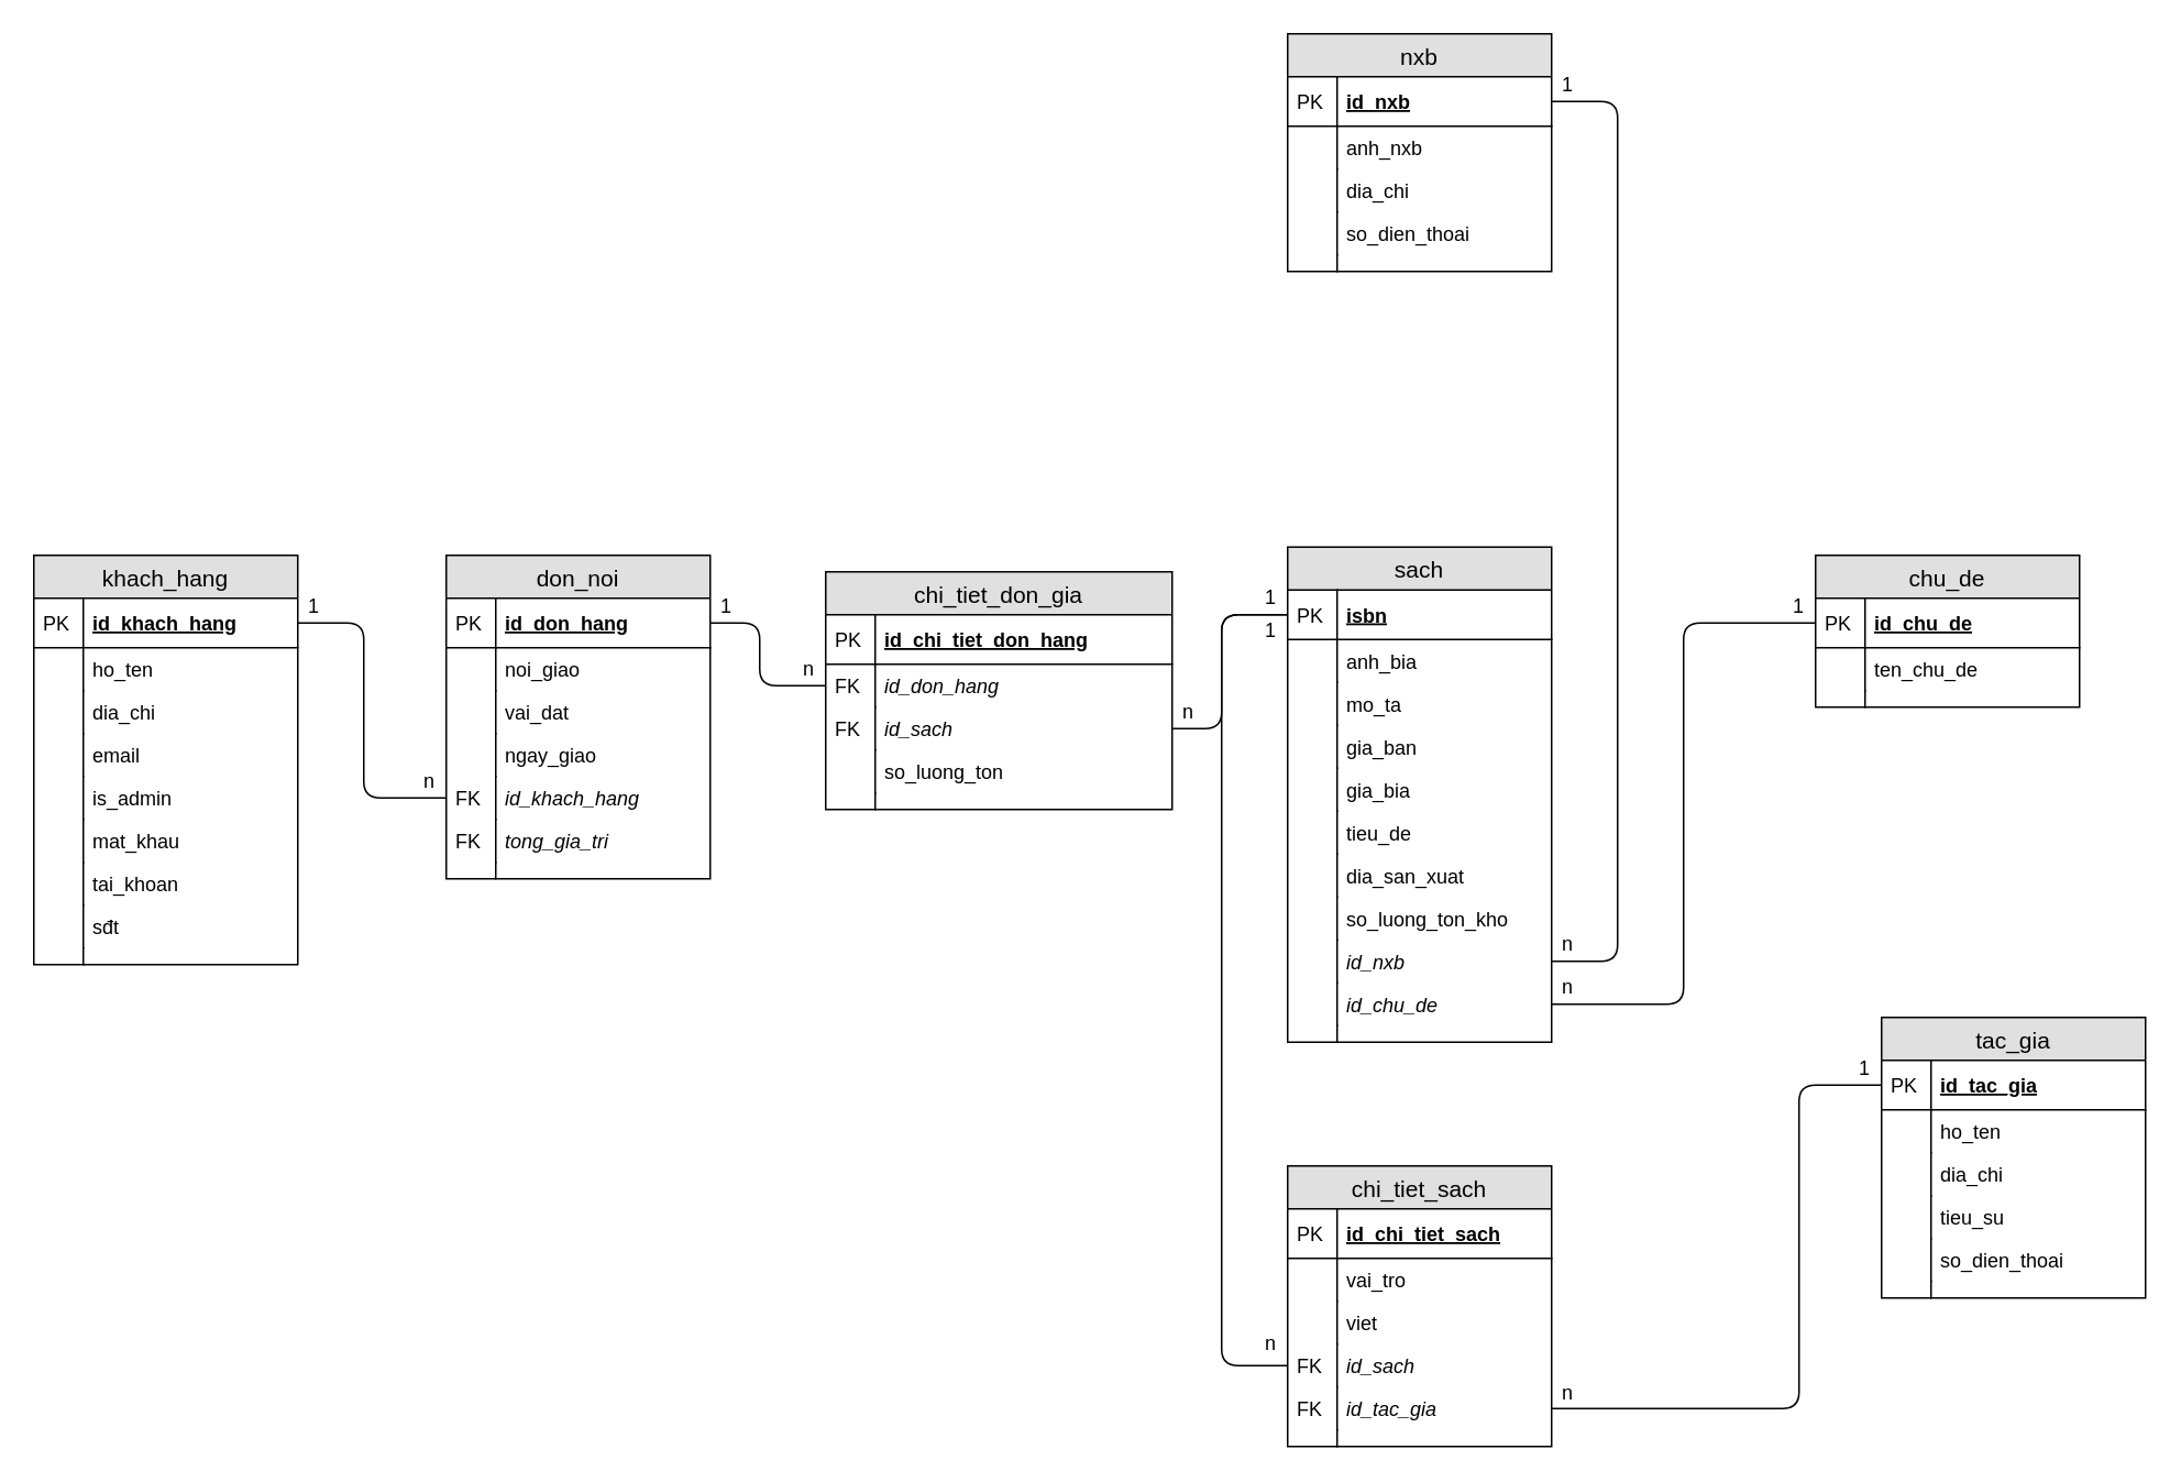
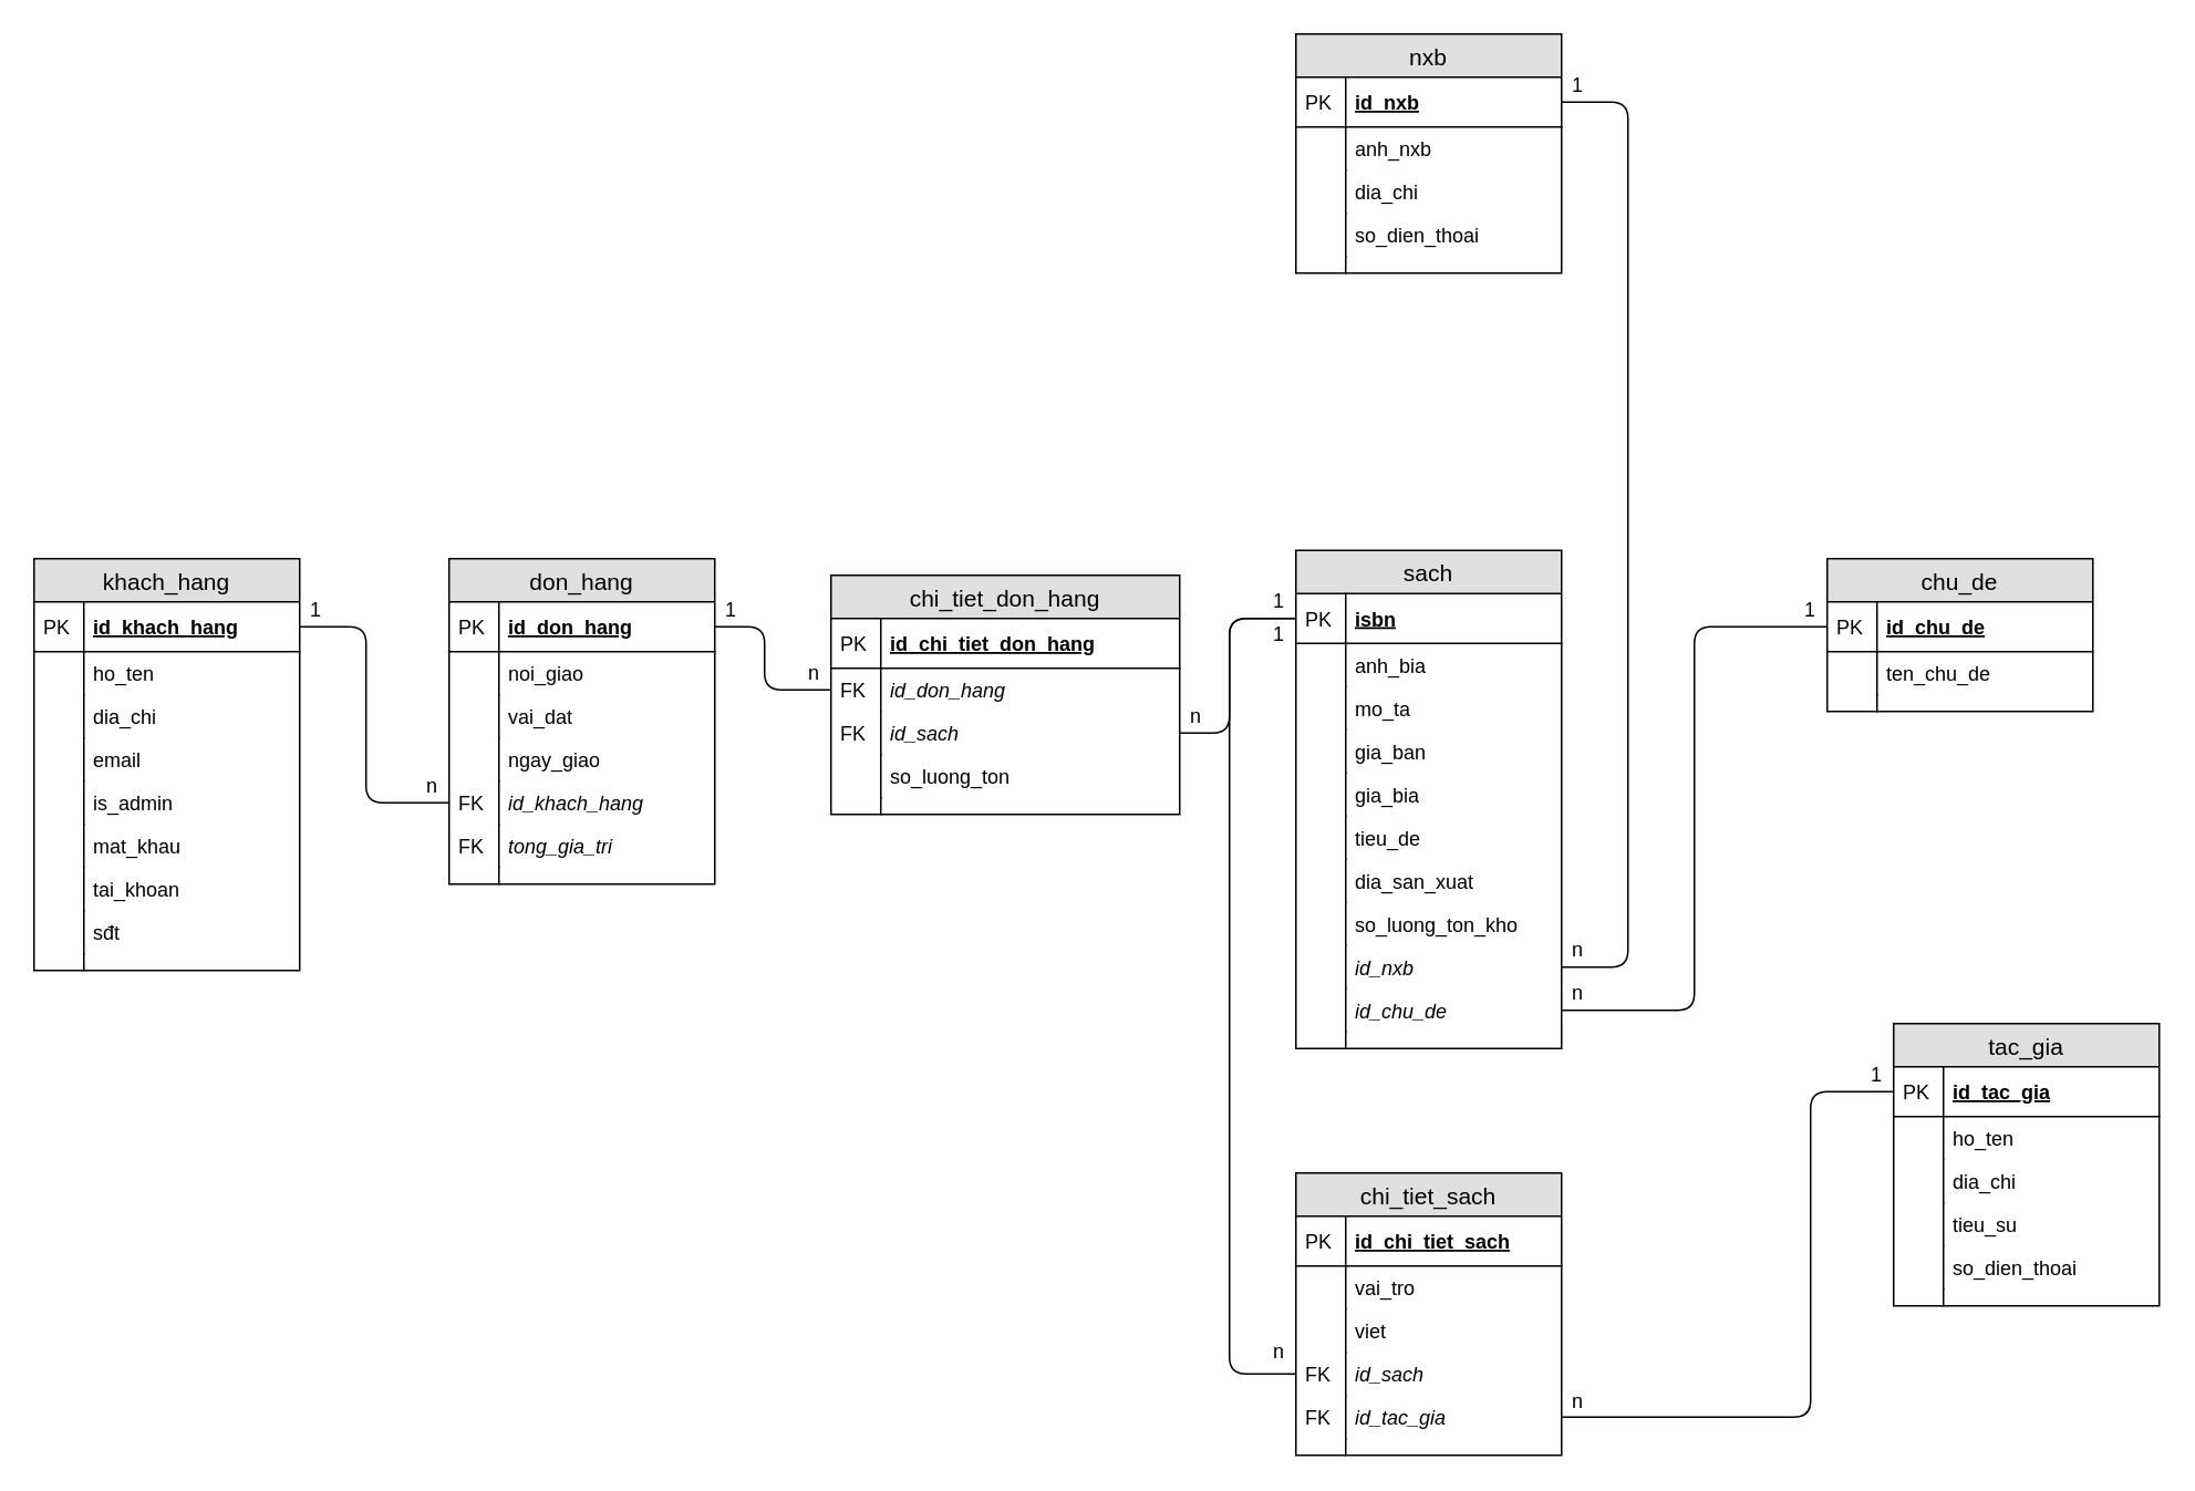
- <mxCell id="21" value="don_noi" style="swimlane;fontStyle=0;childLayout=stackLayout;horizontal=1;startSize=26;fillColor=#e0e0e0;horizontalStack=0;resizeParent=1;resizeParentMax=0;resizeLast=0;collapsible=1;marginBottom=0;swimlaneFillColor=#ffffff;align=center;fontSize=14;" parent="1" vertex="1"><mxGeometry x="270" y="336" width="160" height="196" as="geometry" /></mxCell>
+ <mxCell id="21" value="don_hang" style="swimlane;fontStyle=0;childLayout=stackLayout;horizontal=1;startSize=26;fillColor=#e0e0e0;horizontalStack=0;resizeParent=1;resizeParentMax=0;resizeLast=0;collapsible=1;marginBottom=0;swimlaneFillColor=#ffffff;align=center;fontSize=14;" parent="1" vertex="1"><mxGeometry x="270" y="336" width="160" height="196" as="geometry" /></mxCell>
- <mxCell id="36" value="chi_tiet_don_gia" style="swimlane;fontStyle=0;childLayout=stackLayout;horizontal=1;startSize=26;fillColor=#e0e0e0;horizontalStack=0;resizeParent=1;resizeParentMax=0;resizeLast=0;collapsible=1;marginBottom=0;swimlaneFillColor=#ffffff;align=center;fontSize=14;" parent="1" vertex="1"><mxGeometry x="500" y="346" width="210" height="144" as="geometry" /></mxCell>
+ <mxCell id="36" value="chi_tiet_don_hang" style="swimlane;fontStyle=0;childLayout=stackLayout;horizontal=1;startSize=26;fillColor=#e0e0e0;horizontalStack=0;resizeParent=1;resizeParentMax=0;resizeLast=0;collapsible=1;marginBottom=0;swimlaneFillColor=#ffffff;align=center;fontSize=14;" parent="1" vertex="1"><mxGeometry x="500" y="346" width="210" height="144" as="geometry" /></mxCell>
